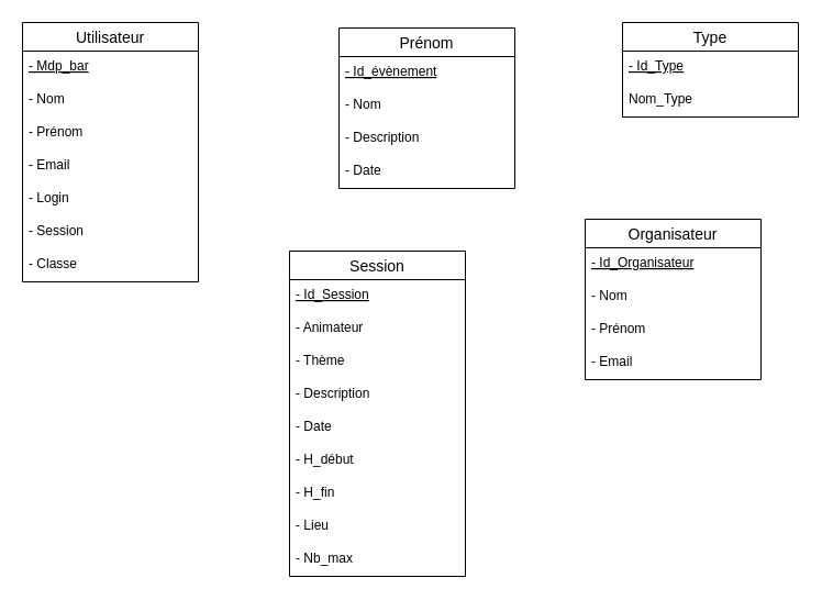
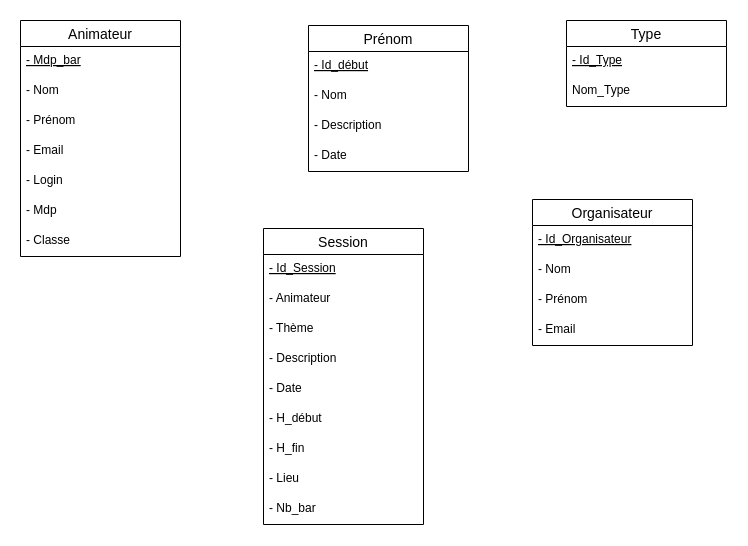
- <mxCell id="2" value="Utilisateur" style="swimlane;fontStyle=0;childLayout=stackLayout;horizontal=1;startSize=26;horizontalStack=0;resizeParent=1;resizeParentMax=0;resizeLast=0;collapsible=1;marginBottom=0;align=center;fontSize=14;" parent="1" vertex="1"><mxGeometry x="20" y="20" width="160" height="236" as="geometry" /></mxCell>
+ <mxCell id="2" value="Animateur" style="swimlane;fontStyle=0;childLayout=stackLayout;horizontal=1;startSize=26;horizontalStack=0;resizeParent=1;resizeParentMax=0;resizeLast=0;collapsible=1;marginBottom=0;align=center;fontSize=14;" parent="1" vertex="1"><mxGeometry x="20" y="20" width="160" height="236" as="geometry" /></mxCell>
- <mxCell id="11" value="- Id_évènement" style="text;strokeColor=none;fillColor=none;spacingLeft=4;spacingRight=4;overflow=hidden;rotatable=0;points=[[0,0.5],[1,0.5]];portConstraint=eastwest;fontSize=12;fontStyle=4" parent="10" vertex="1"><mxGeometry y="26" width="160" height="30" as="geometry" /></mxCell>
+ <mxCell id="11" value="- Id_début" style="text;strokeColor=none;fillColor=none;spacingLeft=4;spacingRight=4;overflow=hidden;rotatable=0;points=[[0,0.5],[1,0.5]];portConstraint=eastwest;fontSize=12;fontStyle=4" parent="10" vertex="1"><mxGeometry y="26" width="160" height="30" as="geometry" /></mxCell>
- <mxCell id="8" value="- Session" style="text;strokeColor=none;fillColor=none;spacingLeft=4;spacingRight=4;overflow=hidden;rotatable=0;points=[[0,0.5],[1,0.5]];portConstraint=eastwest;fontSize=12;" parent="2" vertex="1"><mxGeometry y="176" width="160" height="30" as="geometry" /></mxCell>
+ <mxCell id="8" value="- Mdp" style="text;strokeColor=none;fillColor=none;spacingLeft=4;spacingRight=4;overflow=hidden;rotatable=0;points=[[0,0.5],[1,0.5]];portConstraint=eastwest;fontSize=12;" parent="2" vertex="1"><mxGeometry y="176" width="160" height="30" as="geometry" /></mxCell>
- <mxCell id="27" value="- Nb_max" style="text;strokeColor=none;fillColor=none;spacingLeft=4;spacingRight=4;overflow=hidden;rotatable=0;points=[[0,0.5],[1,0.5]];portConstraint=eastwest;fontSize=12;" parent="18" vertex="1"><mxGeometry y="266" width="160" height="30" as="geometry" /></mxCell>
+ <mxCell id="27" value="- Nb_bar" style="text;strokeColor=none;fillColor=none;spacingLeft=4;spacingRight=4;overflow=hidden;rotatable=0;points=[[0,0.5],[1,0.5]];portConstraint=eastwest;fontSize=12;" parent="18" vertex="1"><mxGeometry y="266" width="160" height="30" as="geometry" /></mxCell>
